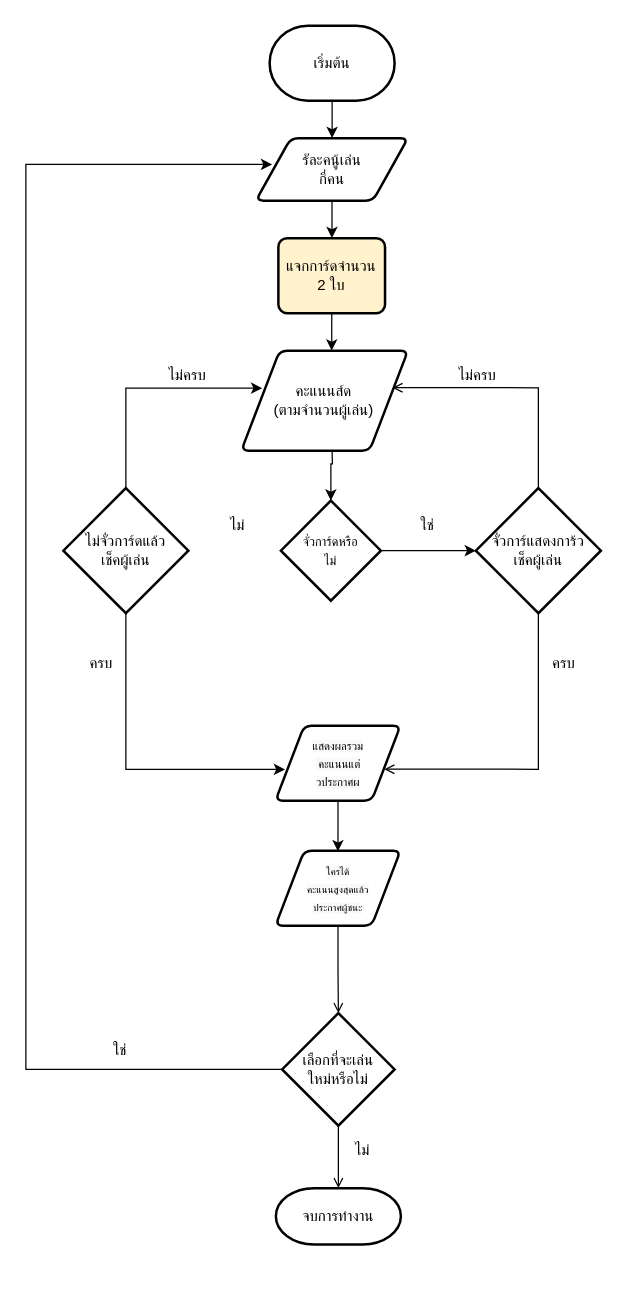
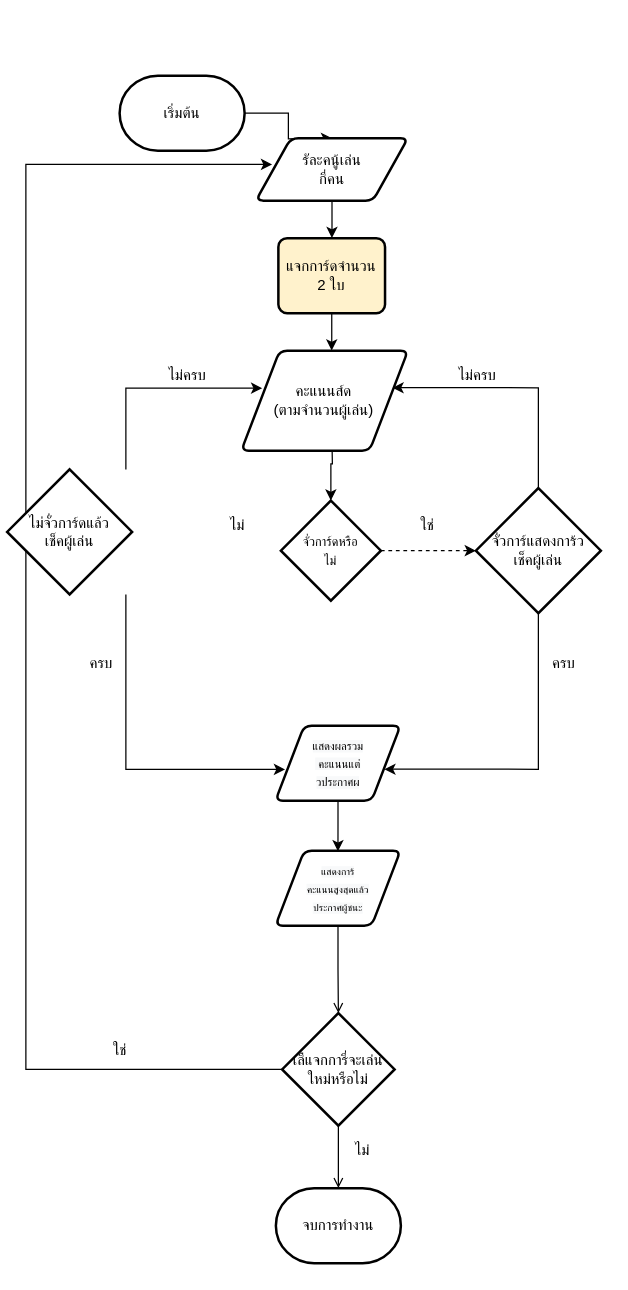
- <mxCell id="3" value="เริ่มต้น" style="strokeWidth=2;html=1;shape=mxgraph.flowchart.terminator;whiteSpace=wrap;" parent="1" vertex="1"><mxGeometry x="215" y="20" width="100" height="60" as="geometry" /></mxCell>
+ <mxCell id="3" value="เริ่มต้น" style="strokeWidth=2;html=1;shape=mxgraph.flowchart.terminator;whiteSpace=wrap;" parent="1" vertex="1"><mxGeometry x="95" y="60" width="100" height="60" as="geometry" /></mxCell>
- <mxCell id="19" style="edgeStyle=orthogonalEdgeStyle;rounded=0;orthogonalLoop=1;jettySize=auto;html=1;entryX=0.907;entryY=0.371;entryDx=0;entryDy=0;entryPerimeter=0;endArrow=open;" parent="1" source="21" target="29" edge="1"><mxGeometry relative="1" as="geometry"><mxPoint x="320.27" y="310" as="targetPoint" /><Array as="points"><mxPoint x="430" y="310" /></Array></mxGeometry></mxCell>
+ <mxCell id="19" style="edgeStyle=orthogonalEdgeStyle;rounded=0;orthogonalLoop=1;jettySize=auto;html=1;entryX=0.907;entryY=0.371;entryDx=0;entryDy=0;entryPerimeter=0;" parent="1" source="21" target="29" edge="1"><mxGeometry relative="1" as="geometry"><mxPoint x="320.27" y="310" as="targetPoint" /><Array as="points"><mxPoint x="430" y="310" /></Array></mxGeometry></mxCell>
- <mxCell id="24" value="ไม่จั่วการ์ดแล้ว&lt;br&gt;เช็คผู้เล่น" style="strokeWidth=2;html=1;shape=mxgraph.flowchart.decision;whiteSpace=wrap;" parent="1" vertex="1"><mxGeometry x="50" y="390" width="100" height="100" as="geometry" /></mxCell>
+ <mxCell id="24" value="ไม่จั่วการ์ดแล้ว&lt;br&gt;เช็คผู้เล่น" style="strokeWidth=2;html=1;shape=mxgraph.flowchart.decision;whiteSpace=wrap;" parent="1" vertex="1"><mxGeometry x="5" y="375" width="100" height="100" as="geometry" /></mxCell>
- <mxCell id="9" style="edgeStyle=orthogonalEdgeStyle;rounded=0;orthogonalLoop=1;jettySize=auto;html=1;entryX=0;entryY=0.5;entryDx=0;entryDy=0;entryPerimeter=0;" parent="1" source="10" target="21" edge="1"><mxGeometry relative="1" as="geometry" /></mxCell>
+ <mxCell id="9" style="edgeStyle=orthogonalEdgeStyle;rounded=0;orthogonalLoop=1;jettySize=auto;html=1;entryX=0;entryY=0.5;entryDx=0;entryDy=0;entryPerimeter=0;dashed=1;" parent="1" source="10" target="21" edge="1"><mxGeometry relative="1" as="geometry" /></mxCell>
- <mxCell id="20" style="edgeStyle=orthogonalEdgeStyle;rounded=0;orthogonalLoop=1;jettySize=auto;html=1;entryX=0.871;entryY=0.581;entryDx=0;entryDy=0;entryPerimeter=0;endArrow=open;" parent="1" source="21" edge="1" target="31"><mxGeometry relative="1" as="geometry"><mxPoint x="310.67" y="615" as="targetPoint" /><Array as="points"><mxPoint x="430" y="615" /></Array></mxGeometry></mxCell>
+ <mxCell id="20" style="edgeStyle=orthogonalEdgeStyle;rounded=0;orthogonalLoop=1;jettySize=auto;html=1;entryX=0.871;entryY=0.581;entryDx=0;entryDy=0;entryPerimeter=0;" parent="1" source="21" edge="1" target="31"><mxGeometry relative="1" as="geometry"><mxPoint x="310.67" y="615" as="targetPoint" /><Array as="points"><mxPoint x="430" y="615" /></Array></mxGeometry></mxCell>
- <mxCell id="33" value="&#10;&#10;&lt;span style=&quot;color: rgb(0, 0, 0); font-family: helvetica; font-size: 8px; font-style: normal; font-weight: 400; letter-spacing: normal; text-align: center; text-indent: 0px; text-transform: none; word-spacing: 0px; background-color: rgb(248, 249, 250); display: inline; float: none;&quot;&gt;ใครได้&lt;/span&gt;&lt;br style=&quot;color: rgb(0, 0, 0); font-family: helvetica; font-size: 8px; font-style: normal; font-weight: 400; letter-spacing: normal; text-align: center; text-indent: 0px; text-transform: none; word-spacing: 0px; background-color: rgb(248, 249, 250);&quot;&gt;&lt;span style=&quot;color: rgb(0, 0, 0); font-family: helvetica; font-size: 8px; font-style: normal; font-weight: 400; letter-spacing: normal; text-align: center; text-indent: 0px; text-transform: none; word-spacing: 0px; background-color: rgb(248, 249, 250); display: inline; float: none;&quot;&gt;คะแนนสูงสุดแล้ว&lt;/span&gt;&lt;br style=&quot;color: rgb(0, 0, 0); font-family: helvetica; font-size: 8px; font-style: normal; font-weight: 400; letter-spacing: normal; text-align: center; text-indent: 0px; text-transform: none; word-spacing: 0px; background-color: rgb(248, 249, 250);&quot;&gt;&lt;span style=&quot;color: rgb(0, 0, 0); font-family: helvetica; font-size: 8px; font-style: normal; font-weight: 400; letter-spacing: normal; text-align: center; text-indent: 0px; text-transform: none; word-spacing: 0px; background-color: rgb(248, 249, 250); display: inline; float: none;&quot;&gt;ประกาศผู้ชนะ&lt;/span&gt;&#10;&#10;" style="shape=parallelogram;html=1;strokeWidth=2;perimeter=parallelogramPerimeter;whiteSpace=wrap;rounded=1;arcSize=12;size=0.23;" parent="1" vertex="1"><mxGeometry x="219.67" y="680" width="100" height="60" as="geometry" /></mxCell>
+ <mxCell id="33" value="&#10;&#10;&lt;span style=&quot;color: rgb(0, 0, 0); font-family: helvetica; font-size: 8px; font-style: normal; font-weight: 400; letter-spacing: normal; text-align: center; text-indent: 0px; text-transform: none; word-spacing: 0px; background-color: rgb(248, 249, 250); display: inline; float: none;&quot;&gt;แสดงการ้&lt;/span&gt;&lt;br style=&quot;color: rgb(0, 0, 0); font-family: helvetica; font-size: 8px; font-style: normal; font-weight: 400; letter-spacing: normal; text-align: center; text-indent: 0px; text-transform: none; word-spacing: 0px; background-color: rgb(248, 249, 250);&quot;&gt;&lt;span style=&quot;color: rgb(0, 0, 0); font-family: helvetica; font-size: 8px; font-style: normal; font-weight: 400; letter-spacing: normal; text-align: center; text-indent: 0px; text-transform: none; word-spacing: 0px; background-color: rgb(248, 249, 250); display: inline; float: none;&quot;&gt;คะแนนสูงสุดแล้ว&lt;/span&gt;&lt;br style=&quot;color: rgb(0, 0, 0); font-family: helvetica; font-size: 8px; font-style: normal; font-weight: 400; letter-spacing: normal; text-align: center; text-indent: 0px; text-transform: none; word-spacing: 0px; background-color: rgb(248, 249, 250);&quot;&gt;&lt;span style=&quot;color: rgb(0, 0, 0); font-family: helvetica; font-size: 8px; font-style: normal; font-weight: 400; letter-spacing: normal; text-align: center; text-indent: 0px; text-transform: none; word-spacing: 0px; background-color: rgb(248, 249, 250); display: inline; float: none;&quot;&gt;ประกาศผู้ชนะ&lt;/span&gt;&#10;&#10;" style="shape=parallelogram;html=1;strokeWidth=2;perimeter=parallelogramPerimeter;whiteSpace=wrap;rounded=1;arcSize=12;size=0.23;" parent="1" vertex="1"><mxGeometry x="219.67" y="680" width="100" height="60" as="geometry" /></mxCell>
- <mxCell id="15" value="เลือกที่จะเล่น&lt;br&gt;ใหม่หรือไม่" style="strokeWidth=2;html=1;shape=mxgraph.flowchart.decision;whiteSpace=wrap;" parent="1" vertex="1"><mxGeometry x="225" y="810" width="90" height="90" as="geometry" /></mxCell>
+ <mxCell id="15" value="เลืแจกการี่จะเล่น&lt;br&gt;ใหม่หรือไม่" style="strokeWidth=2;html=1;shape=mxgraph.flowchart.decision;whiteSpace=wrap;" parent="1" vertex="1"><mxGeometry x="225" y="810" width="90" height="90" as="geometry" /></mxCell>
- <mxCell id="16" value="จบการทำงาน" style="strokeWidth=2;html=1;shape=mxgraph.flowchart.terminator;whiteSpace=wrap;" parent="1" vertex="1"><mxGeometry x="220" y="950" width="100" height="45" as="geometry" /></mxCell>
+ <mxCell id="16" value="จบการทำงาน" style="strokeWidth=2;html=1;shape=mxgraph.flowchart.terminator;whiteSpace=wrap;" parent="1" vertex="1"><mxGeometry x="220" y="950" width="100" height="60" as="geometry" /></mxCell>
